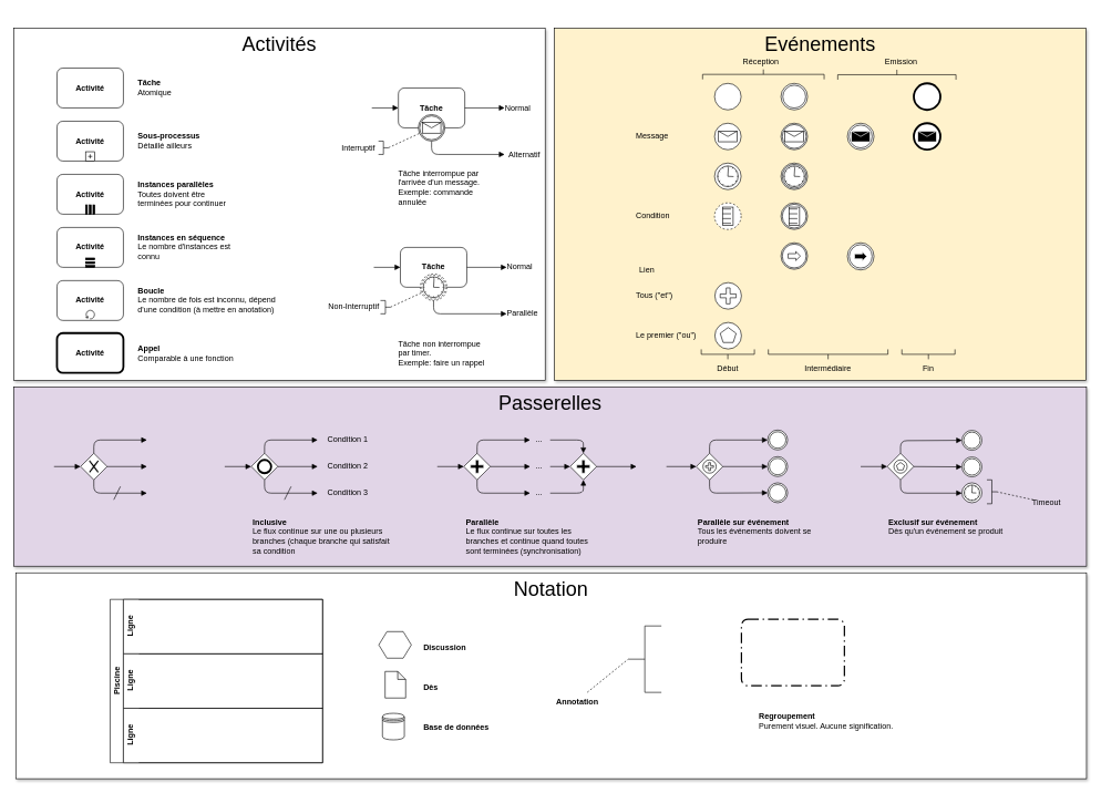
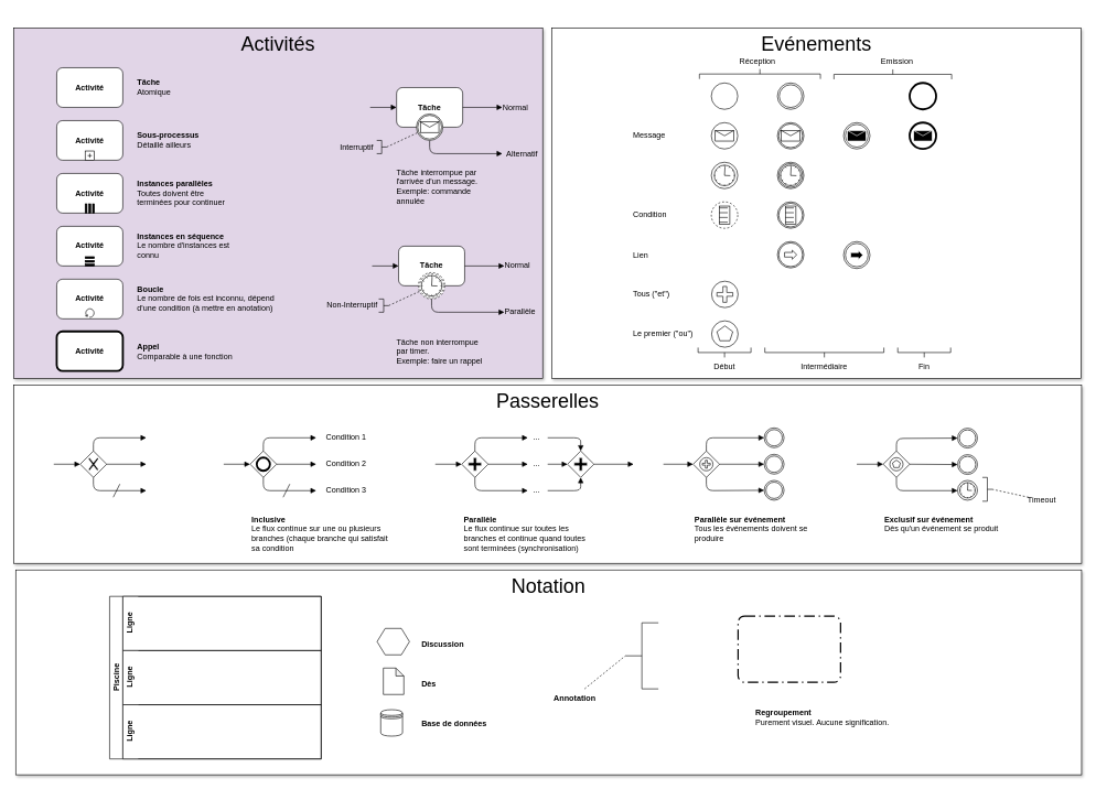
- <mxCell id="5" value="Activités" style="rounded=0;whiteSpace=wrap;html=1;align=center;fillColor=#ffffff;shadow=1;verticalAlign=top;fontSize=30;" vertex="1" parent="1"><mxGeometry x="20" y="42" width="800" height="530" as="geometry" /></mxCell>
+ <mxCell id="5" value="Activités" style="rounded=0;whiteSpace=wrap;html=1;align=center;fillColor=#e1d5e7;shadow=1;verticalAlign=top;fontSize=30;" vertex="1" parent="1"><mxGeometry x="20" y="42" width="800" height="530" as="geometry" /></mxCell>
- <mxCell id="4" value="Evénements" style="rounded=0;whiteSpace=wrap;html=1;align=center;fillColor=#fff2cc;shadow=1;verticalAlign=top;fontSize=30;" vertex="1" parent="1"><mxGeometry x="834" y="42" width="800" height="530" as="geometry" /></mxCell>
+ <mxCell id="4" value="Evénements" style="rounded=0;whiteSpace=wrap;html=1;align=center;fillColor=#ffffff;shadow=1;verticalAlign=top;fontSize=30;" vertex="1" parent="1"><mxGeometry x="834" y="42" width="800" height="530" as="geometry" /></mxCell>
- <mxCell id="102" value="Lien" style="text;html=1;strokeColor=none;fillColor=none;align=left;verticalAlign=middle;whiteSpace=wrap;rounded=0;" vertex="1" parent="1"><mxGeometry x="960" y="395.5" width="80" height="20" as="geometry" /></mxCell>
+ <mxCell id="102" value="Lien" style="text;html=1;strokeColor=none;fillColor=none;align=left;verticalAlign=middle;whiteSpace=wrap;rounded=0;" vertex="1" parent="1"><mxGeometry x="955" y="375.5" width="80" height="20" as="geometry" /></mxCell>
- <mxCell id="3" value="Passerelles" style="rounded=0;whiteSpace=wrap;html=1;align=center;fillColor=#e1d5e7;shadow=1;verticalAlign=top;fontSize=30;" vertex="1" parent="1"><mxGeometry x="20" y="582" width="1615" height="270" as="geometry" /></mxCell>
+ <mxCell id="3" value="Passerelles" style="rounded=0;whiteSpace=wrap;html=1;align=center;fillColor=#ffffff;shadow=1;verticalAlign=top;fontSize=30;" vertex="1" parent="1"><mxGeometry x="20" y="582" width="1615" height="270" as="geometry" /></mxCell>
